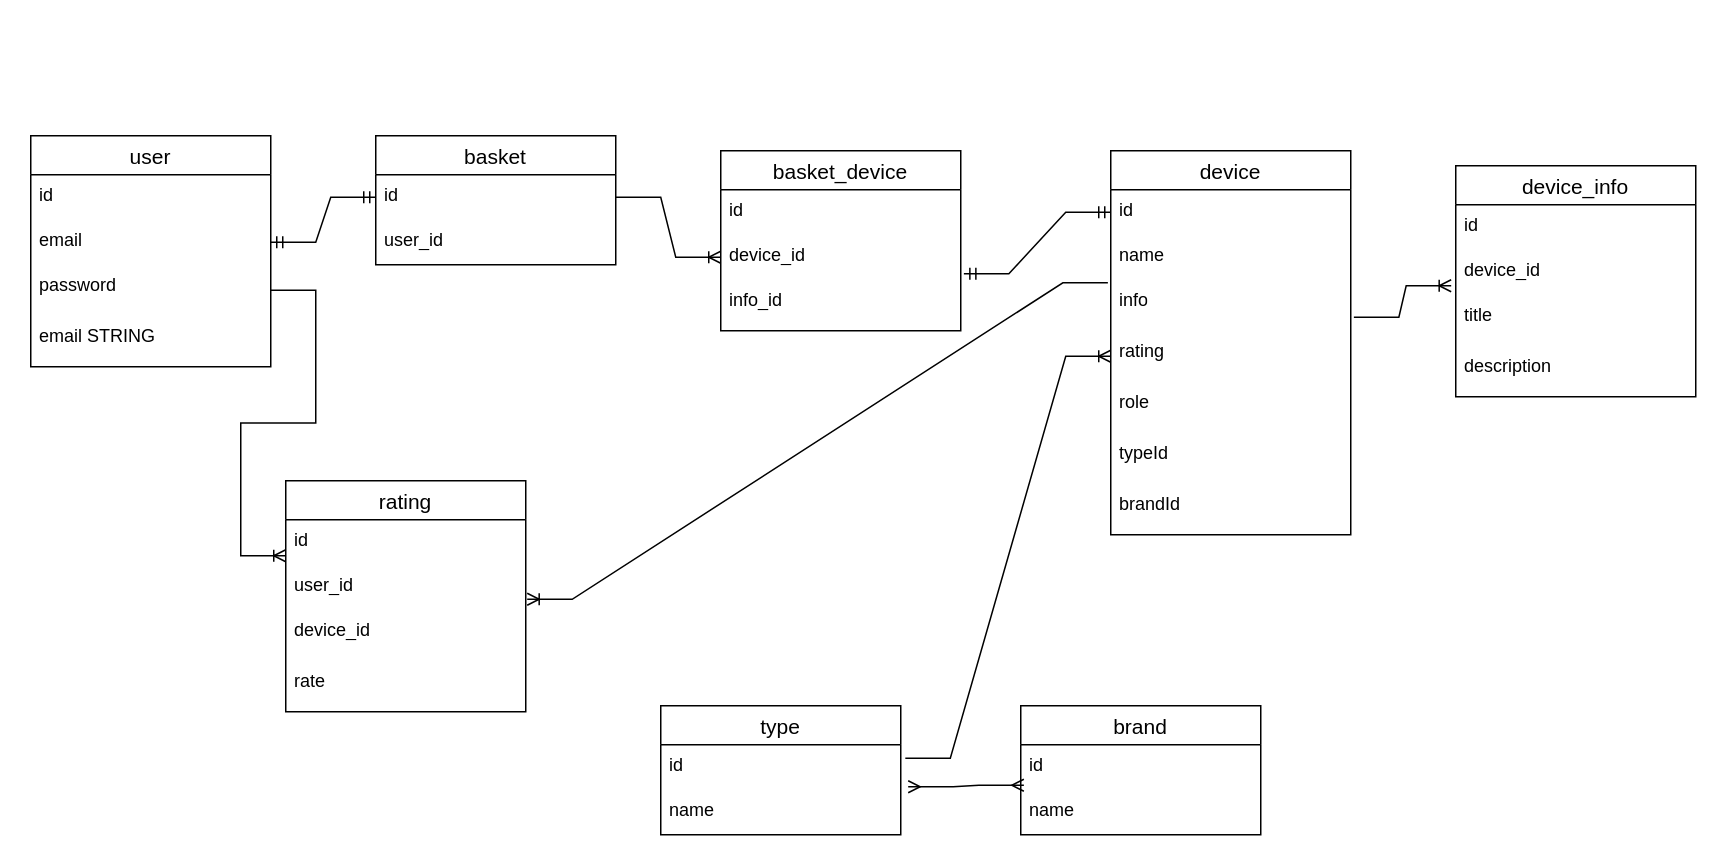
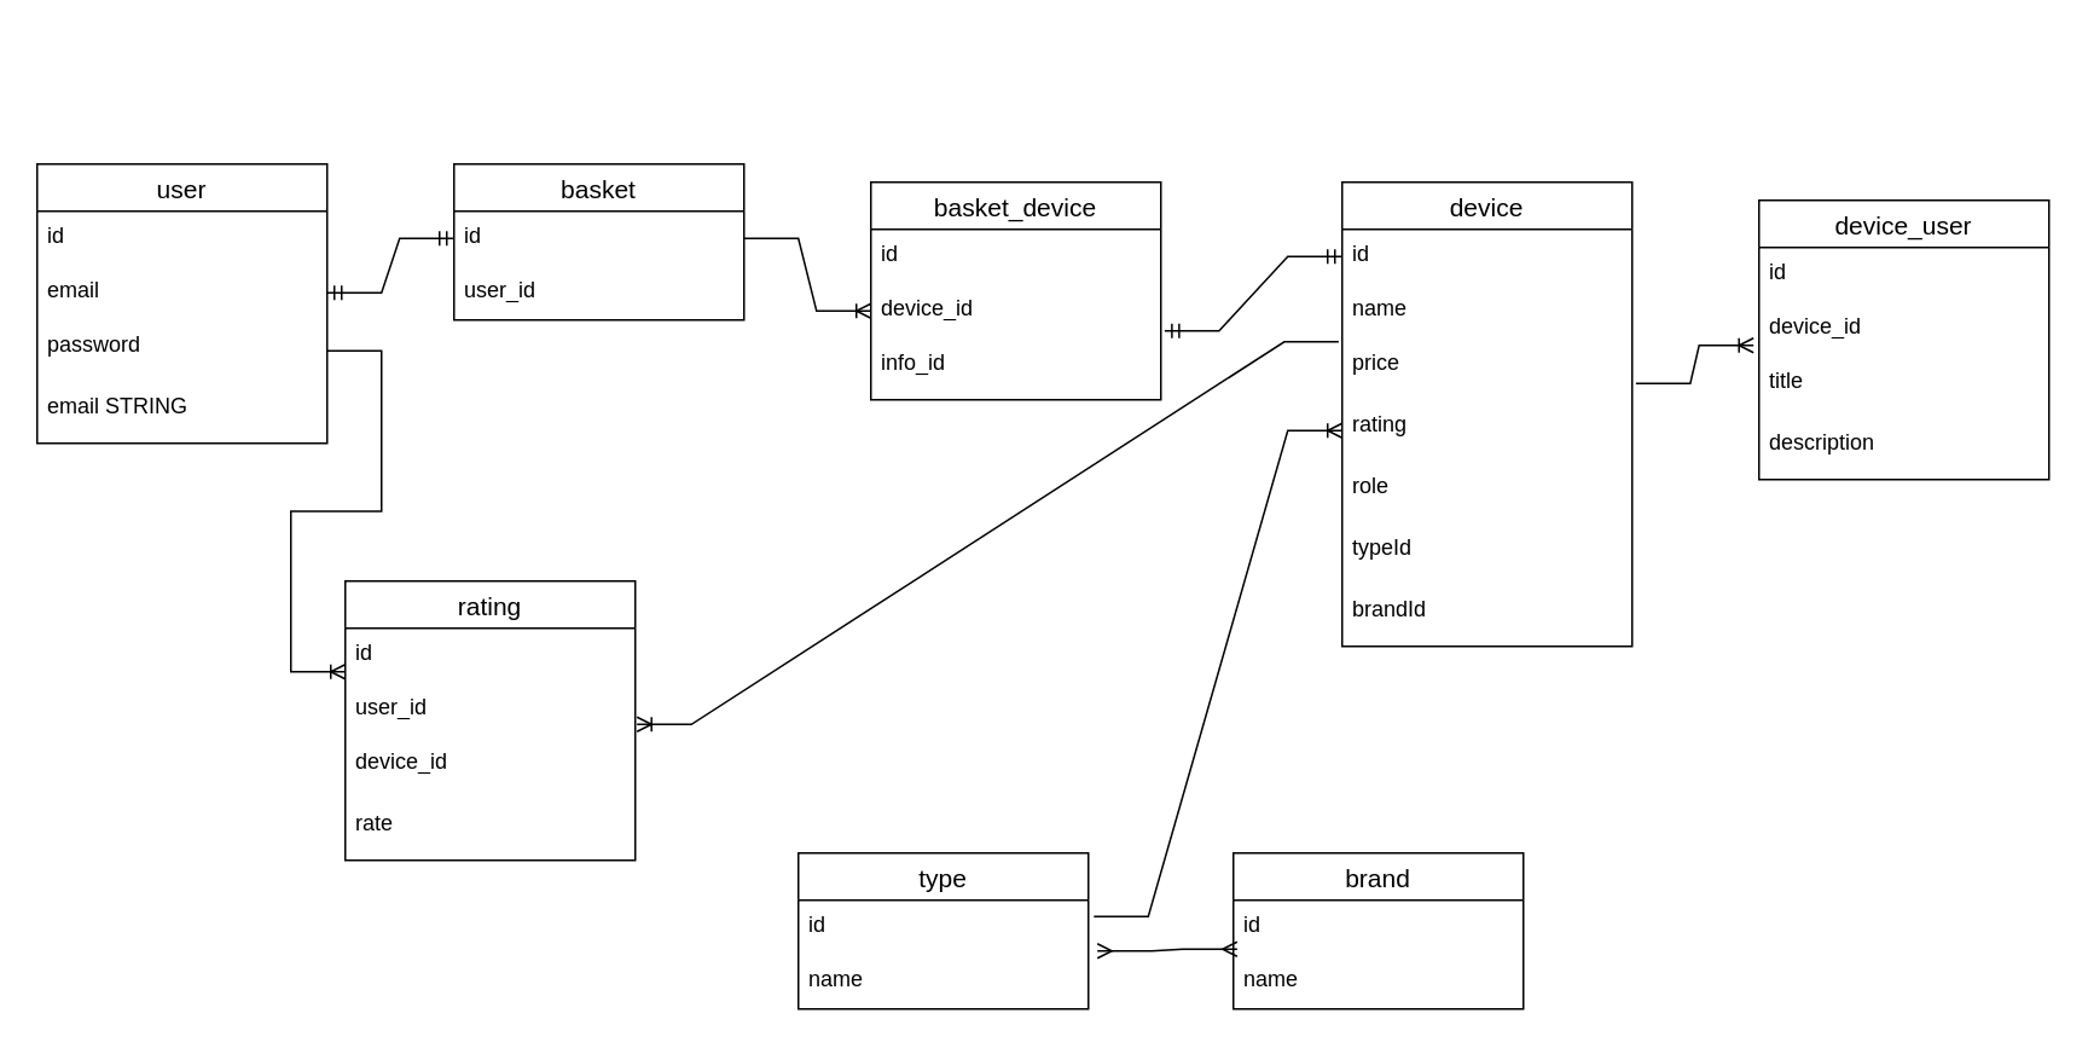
- <mxCell id="27" value="device_info" style="swimlane;fontStyle=0;childLayout=stackLayout;horizontal=1;startSize=26;horizontalStack=0;resizeParent=1;resizeParentMax=0;resizeLast=0;collapsible=1;marginBottom=0;align=center;fontSize=14;" vertex="1" parent="1"><mxGeometry x="970" y="110" width="160" height="154" as="geometry"><mxRectangle x="230" y="710" width="60" height="30" as="alternateBounds" /></mxGeometry></mxCell>
+ <mxCell id="27" value="device_user" style="swimlane;fontStyle=0;childLayout=stackLayout;horizontal=1;startSize=26;horizontalStack=0;resizeParent=1;resizeParentMax=0;resizeLast=0;collapsible=1;marginBottom=0;align=center;fontSize=14;" vertex="1" parent="1"><mxGeometry x="970" y="110" width="160" height="154" as="geometry"><mxRectangle x="230" y="710" width="60" height="30" as="alternateBounds" /></mxGeometry></mxCell>
- <mxCell id="14" value="info" style="text;strokeColor=none;fillColor=none;spacingLeft=4;spacingRight=4;overflow=hidden;rotatable=0;points=[[0,0.5],[1,0.5]];portConstraint=eastwest;fontSize=12;whiteSpace=wrap;html=1;" vertex="1" parent="11"><mxGeometry y="86" width="160" height="34" as="geometry" /></mxCell>
+ <mxCell id="14" value="price" style="text;strokeColor=none;fillColor=none;spacingLeft=4;spacingRight=4;overflow=hidden;rotatable=0;points=[[0,0.5],[1,0.5]];portConstraint=eastwest;fontSize=12;whiteSpace=wrap;html=1;" vertex="1" parent="11"><mxGeometry y="86" width="160" height="34" as="geometry" /></mxCell>
